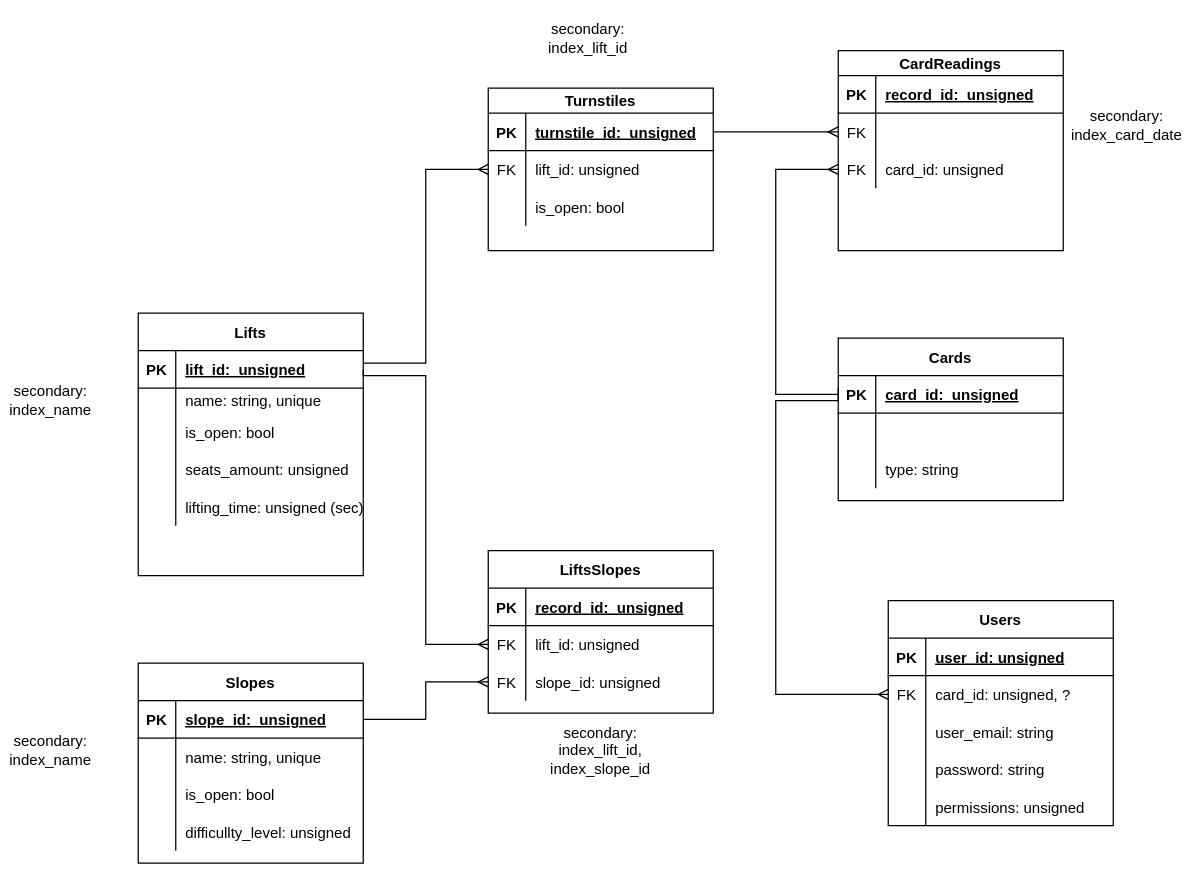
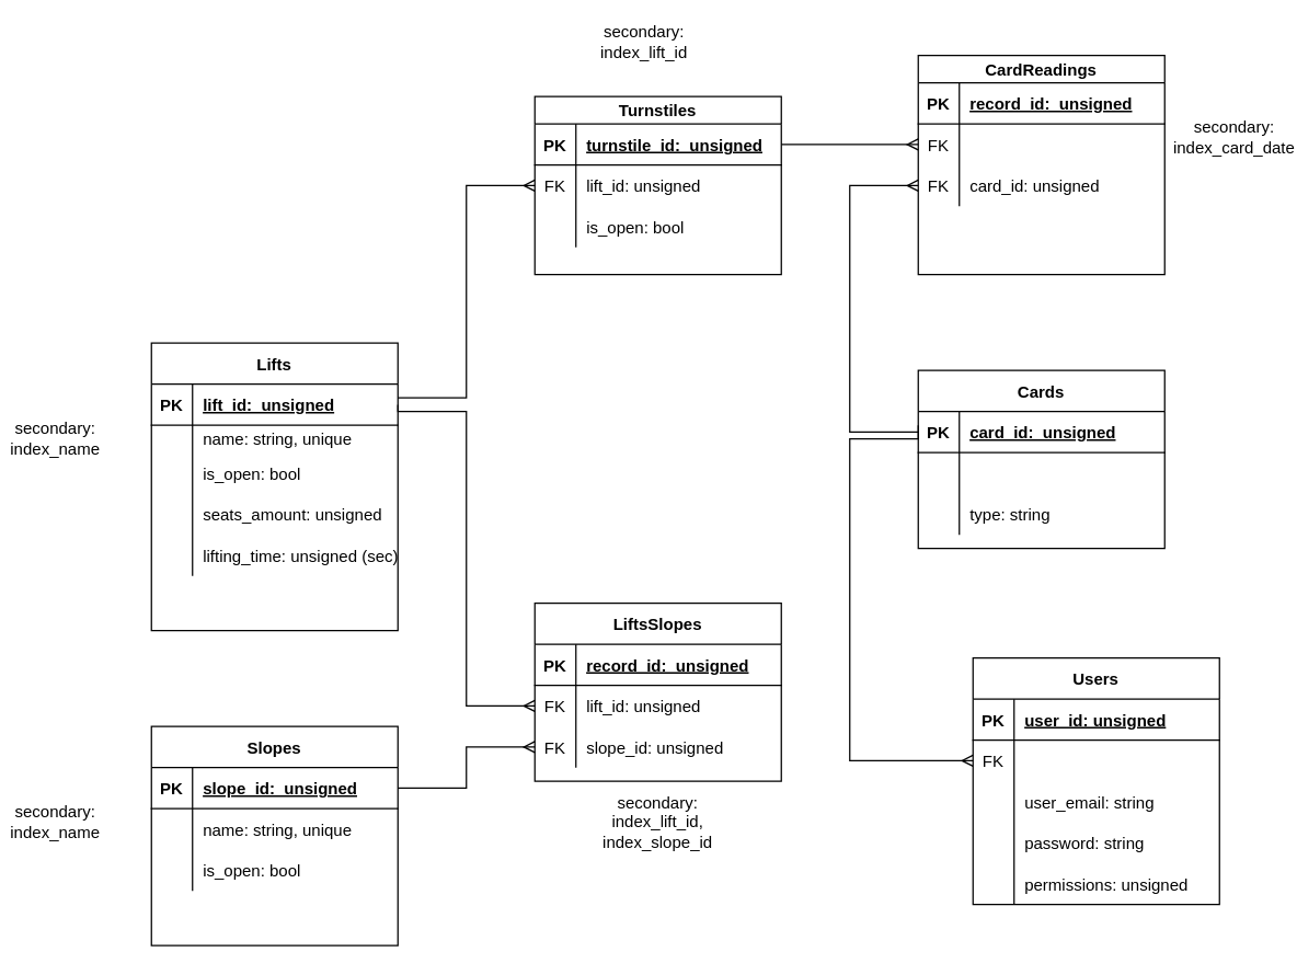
- <mxCell id="90" value="card_id: unsigned, ?" style="shape=partialRectangle;connectable=0;fillColor=none;top=0;left=0;bottom=0;right=0;align=left;spacingLeft=6;overflow=hidden;" parent="88" vertex="1"><mxGeometry x="30" width="150" height="30" as="geometry"><mxRectangle width="150" height="30" as="alternateBounds" /></mxGeometry></mxCell>
- <mxCell id="23" value="difficullty_level: unsigned" style="shape=partialRectangle;connectable=0;fillColor=none;top=0;left=0;bottom=0;right=0;align=left;spacingLeft=6;overflow=hidden;" parent="21" vertex="1"><mxGeometry x="30" width="150" height="30" as="geometry" /></mxCell>
